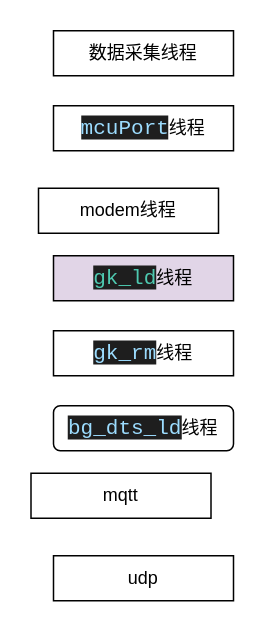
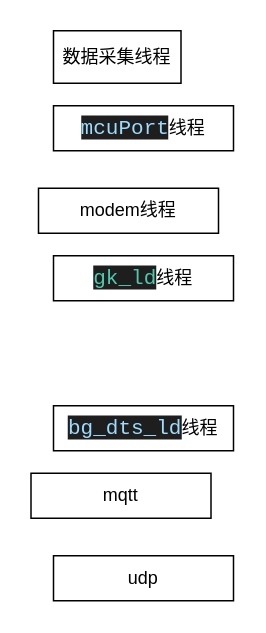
- <mxCell id="2" value="数据采集线程" style="rounded=0;whiteSpace=wrap;html=1;" vertex="1" parent="1"><mxGeometry x="35" y="20" width="120" height="30" as="geometry" /></mxCell>
+ <mxCell id="2" value="数据采集线程" style="rounded=0;whiteSpace=wrap;html=1;" vertex="1" parent="1"><mxGeometry x="35" y="20" width="85" height="35" as="geometry" /></mxCell>
- <mxCell id="4" value="&lt;span style=&quot;color: rgb(78 , 201 , 176) ; background-color: rgb(30 , 30 , 30) ; font-family: &amp;#34;consolas&amp;#34; , &amp;#34;courier new&amp;#34; , monospace ; font-size: 14px&quot;&gt;gk_ld&lt;/span&gt;线程" style="rounded=0;whiteSpace=wrap;html=1;fillColor=#e1d5e7;" vertex="1" parent="1"><mxGeometry x="35" y="170" width="120" height="30" as="geometry" /></mxCell>
+ <mxCell id="4" value="&lt;span style=&quot;color: rgb(78 , 201 , 176) ; background-color: rgb(30 , 30 , 30) ; font-family: &amp;#34;consolas&amp;#34; , &amp;#34;courier new&amp;#34; , monospace ; font-size: 14px&quot;&gt;gk_ld&lt;/span&gt;线程" style="rounded=0;whiteSpace=wrap;html=1;" vertex="1" parent="1"><mxGeometry x="35" y="170" width="120" height="30" as="geometry" /></mxCell>
- <mxCell id="5" value="&lt;span style=&quot;color: rgb(156 , 220 , 254) ; background-color: rgb(30 , 30 , 30) ; font-family: &amp;#34;consolas&amp;#34; , &amp;#34;courier new&amp;#34; , monospace ; font-size: 14px&quot;&gt;gk_rm&lt;/span&gt;线程" style="rounded=0;whiteSpace=wrap;html=1;" vertex="1" parent="1"><mxGeometry x="35" y="220" width="120" height="30" as="geometry" /></mxCell>
- <mxCell id="6" value="&lt;span style=&quot;color: rgb(156 , 220 , 254) ; background-color: rgb(30 , 30 , 30) ; font-family: &amp;#34;consolas&amp;#34; , &amp;#34;courier new&amp;#34; , monospace ; font-size: 14px&quot;&gt;bg_dts_ld&lt;/span&gt;线程" style="whiteSpace=wrap;html=1;rounded=1;" vertex="1" parent="1"><mxGeometry x="35" y="270" width="120" height="30" as="geometry" /></mxCell>
+ <mxCell id="6" value="&lt;span style=&quot;color: rgb(156 , 220 , 254) ; background-color: rgb(30 , 30 , 30) ; font-family: &amp;#34;consolas&amp;#34; , &amp;#34;courier new&amp;#34; , monospace ; font-size: 14px&quot;&gt;bg_dts_ld&lt;/span&gt;线程" style="rounded=0;whiteSpace=wrap;html=1;" vertex="1" parent="1"><mxGeometry x="35" y="270" width="120" height="30" as="geometry" /></mxCell>
